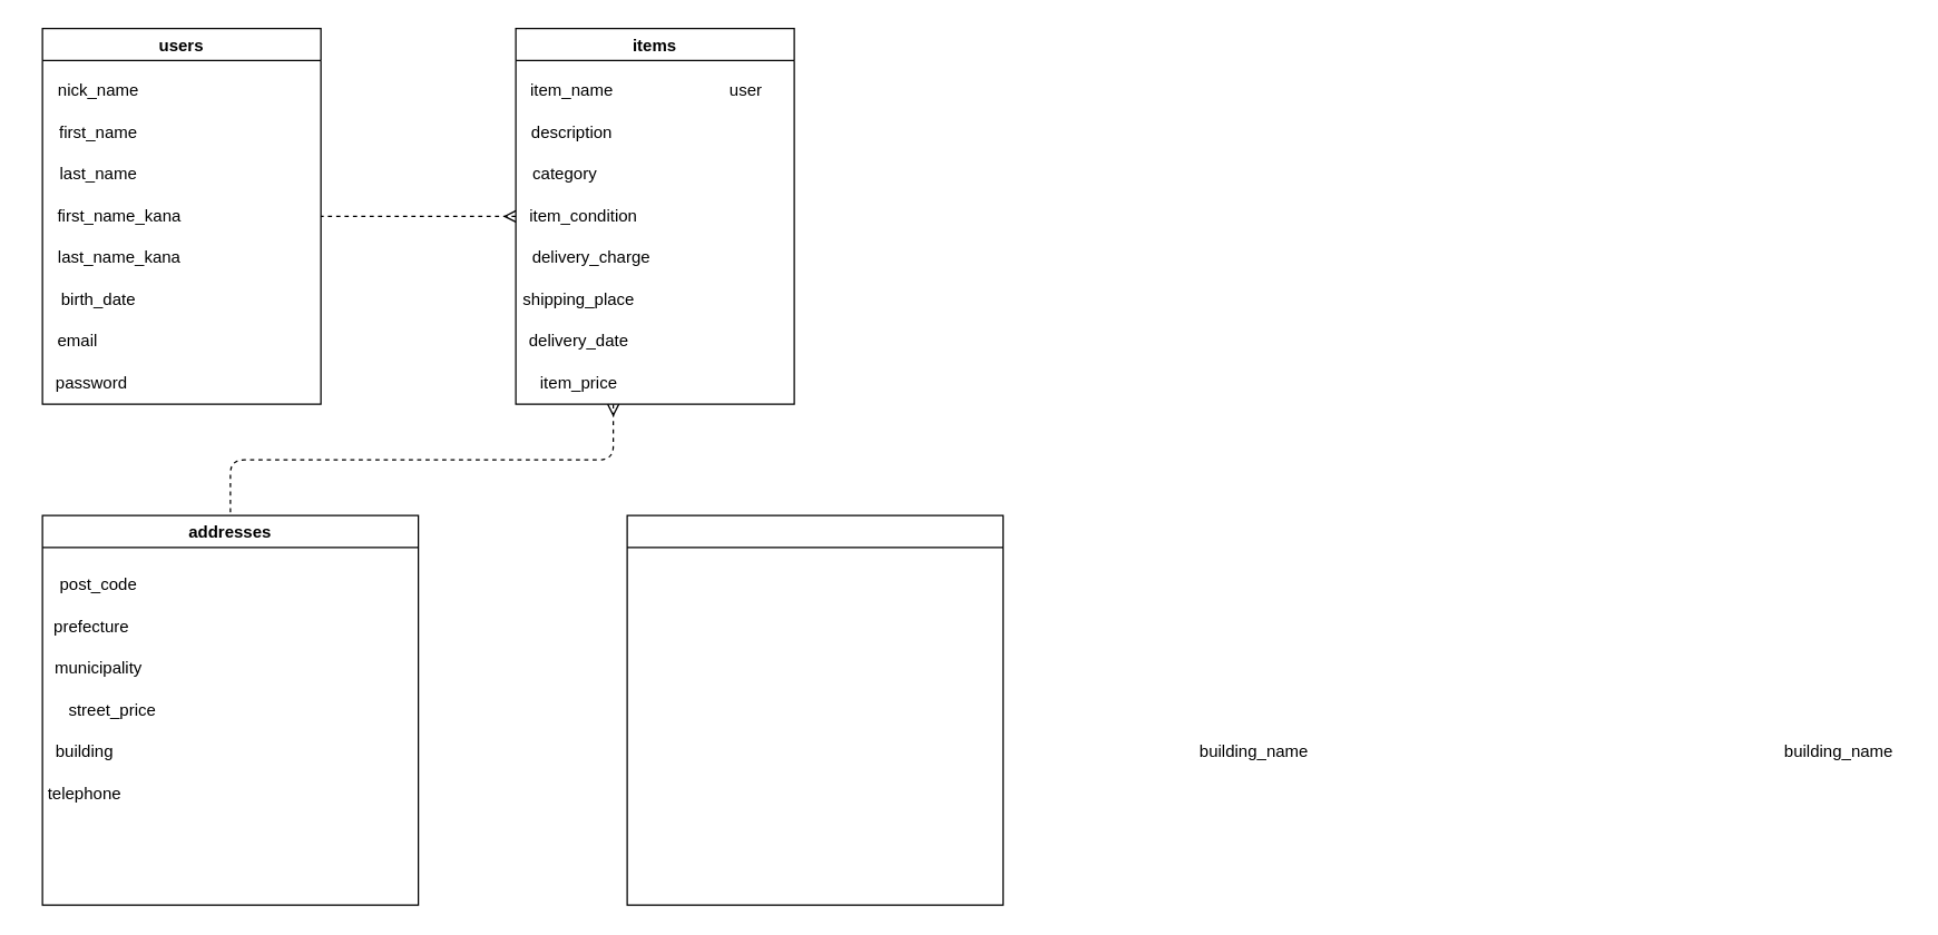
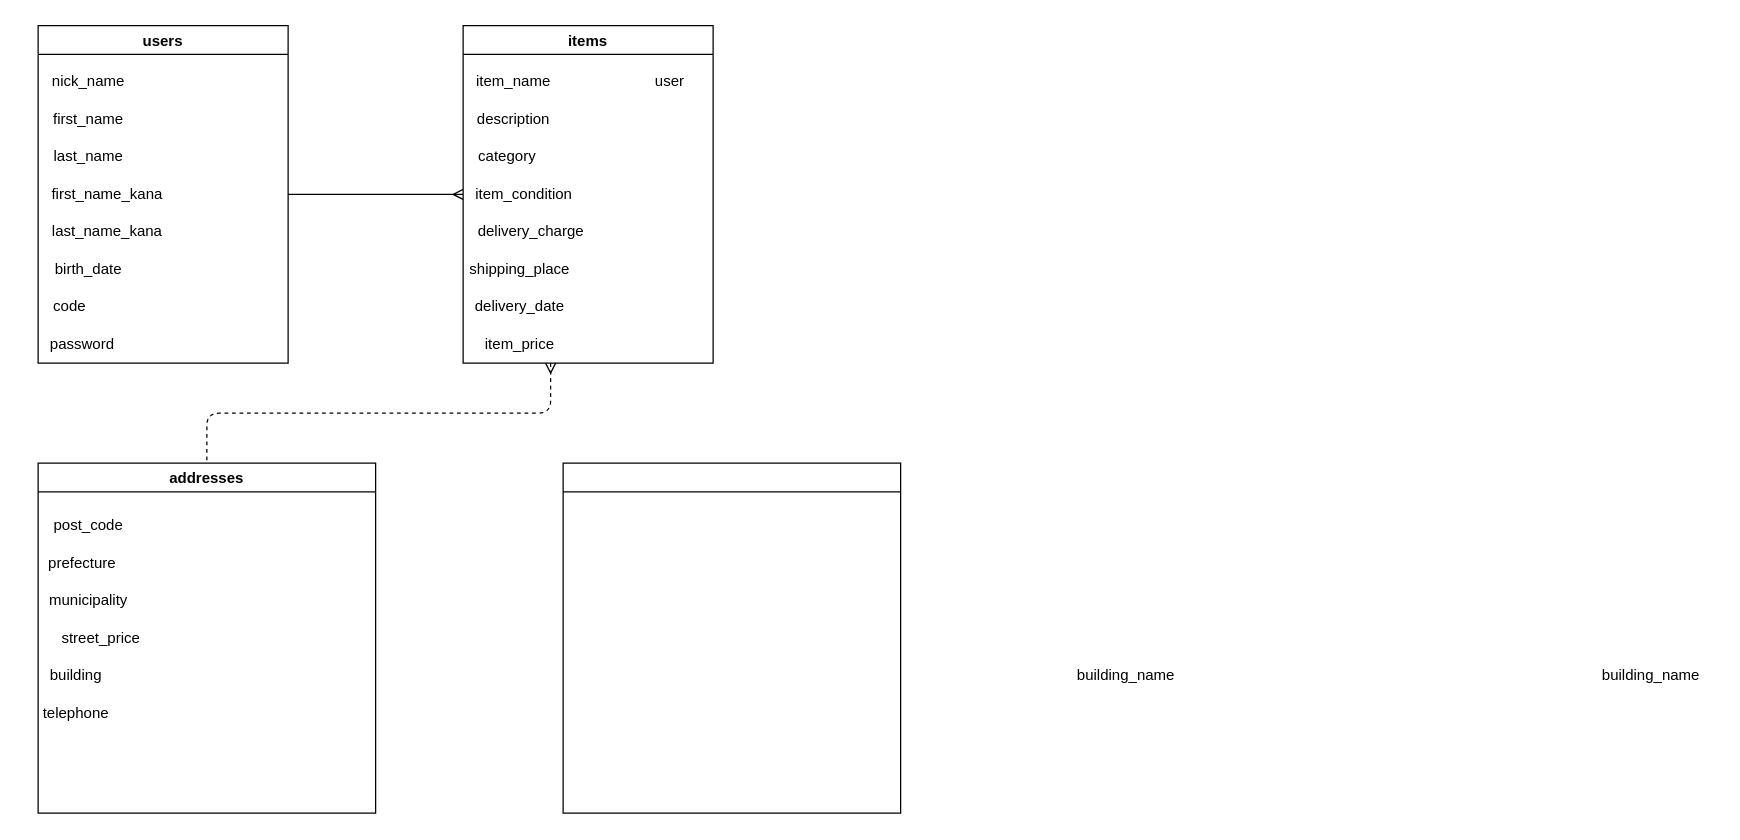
- <mxCell id="30" style="edgeStyle=elbowEdgeStyle;elbow=vertical;html=1;entryX=1;entryY=0.5;entryDx=0;entryDy=0;startArrow=ERmany;startFill=0;endArrow=none;endFill=0;dashed=1;" parent="1" source="23" target="2" edge="1"><mxGeometry relative="1" as="geometry" /></mxCell>
+ <mxCell id="30" style="edgeStyle=elbowEdgeStyle;elbow=vertical;html=1;entryX=1;entryY=0.5;entryDx=0;entryDy=0;startArrow=ERmany;startFill=0;endArrow=none;endFill=0;" parent="1" source="23" target="2" edge="1"><mxGeometry relative="1" as="geometry" /></mxCell>
- <mxCell id="9" value="email" style="text;html=1;align=center;verticalAlign=middle;resizable=0;points=[];autosize=1;strokeColor=none;fillColor=none;" parent="2" vertex="1"><mxGeometry y="210" width="50" height="30" as="geometry" /></mxCell>
+ <mxCell id="9" value="code" style="text;html=1;align=center;verticalAlign=middle;resizable=0;points=[];autosize=1;strokeColor=none;fillColor=none;" parent="2" vertex="1"><mxGeometry y="210" width="50" height="30" as="geometry" /></mxCell>
